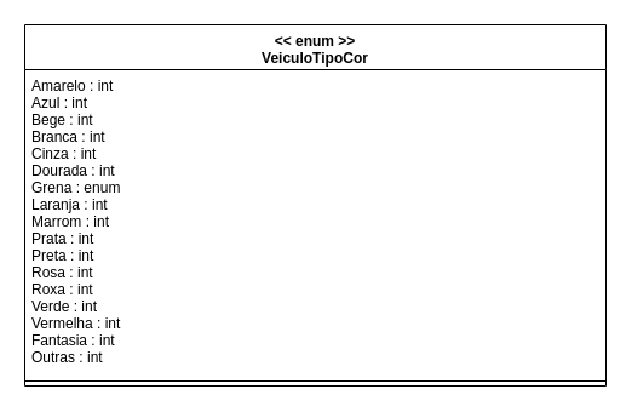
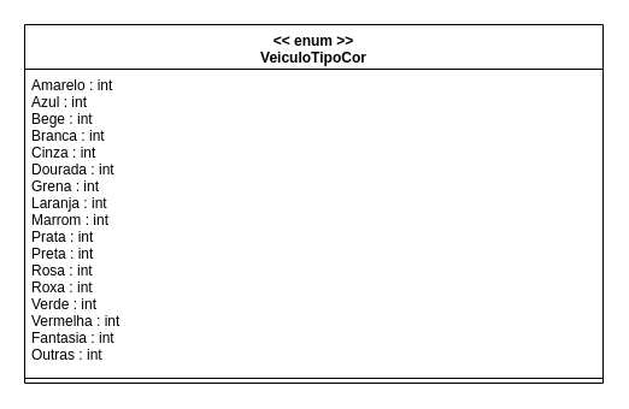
- <mxCell id="3" value="Amarelo : int&#10;Azul : int&#10;Bege : int&#10;Branca : int&#10;Cinza : int&#10;Dourada : int&#10;Grena : enum&#10;Laranja : int&#10;Marrom : int&#10;Prata : int&#10;Preta : int&#10;Rosa : int&#10;Roxa : int&#10;Verde : int&#10;Vermelha : int&#10;Fantasia : int&#10;Outras : int" style="text;strokeColor=none;fillColor=none;align=left;verticalAlign=top;spacingLeft=4;spacingRight=4;overflow=hidden;rotatable=0;points=[[0,0.5],[1,0.5]];portConstraint=eastwest;" vertex="1" parent="2"><mxGeometry y="37" width="480" height="253" as="geometry" /></mxCell>
+ <mxCell id="3" value="Amarelo : int&#10;Azul : int&#10;Bege : int&#10;Branca : int&#10;Cinza : int&#10;Dourada : int&#10;Grena : int&#10;Laranja : int&#10;Marrom : int&#10;Prata : int&#10;Preta : int&#10;Rosa : int&#10;Roxa : int&#10;Verde : int&#10;Vermelha : int&#10;Fantasia : int&#10;Outras : int" style="text;strokeColor=none;fillColor=none;align=left;verticalAlign=top;spacingLeft=4;spacingRight=4;overflow=hidden;rotatable=0;points=[[0,0.5],[1,0.5]];portConstraint=eastwest;" vertex="1" parent="2"><mxGeometry y="37" width="480" height="253" as="geometry" /></mxCell>
